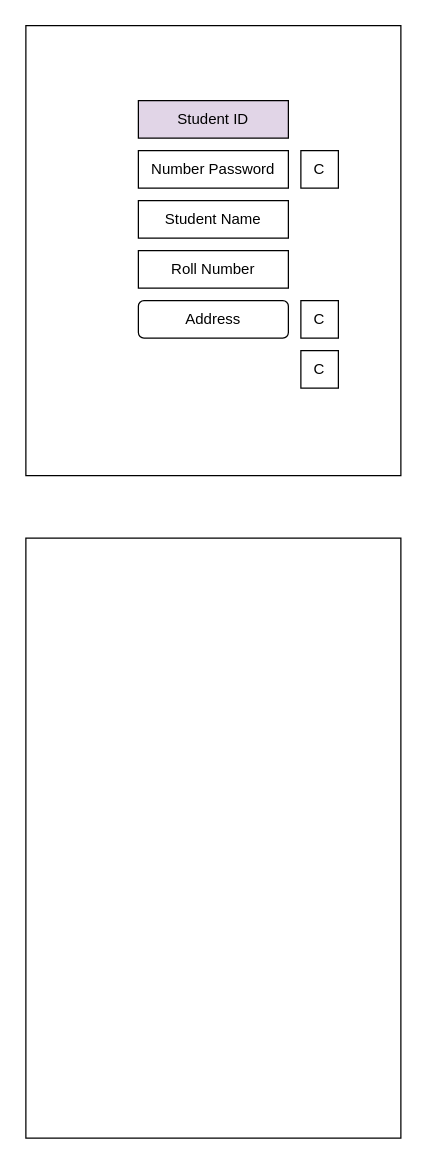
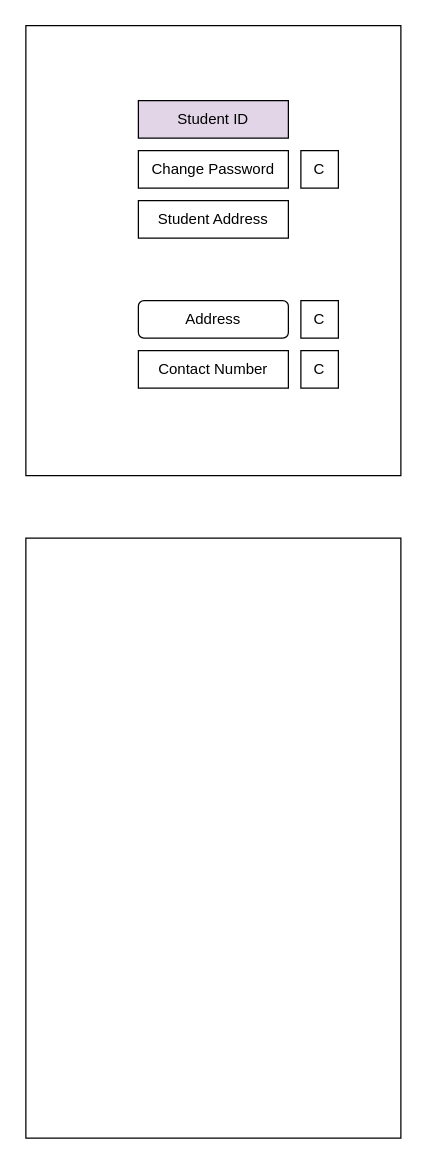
- <mxCell id="3" value="Number Password&lt;br&gt;" style="rounded=0;whiteSpace=wrap;html=1;" vertex="1" parent="1"><mxGeometry x="110" y="120" width="120" height="30" as="geometry" /></mxCell>
+ <mxCell id="3" value="Change Password&lt;br&gt;" style="rounded=0;whiteSpace=wrap;html=1;" vertex="1" parent="1"><mxGeometry x="110" y="120" width="120" height="30" as="geometry" /></mxCell>
- <mxCell id="5" value="Student Name" style="rounded=0;whiteSpace=wrap;html=1;" vertex="1" parent="1"><mxGeometry x="110" y="160" width="120" height="30" as="geometry" /></mxCell>
+ <mxCell id="5" value="Student Address" style="rounded=0;whiteSpace=wrap;html=1;" vertex="1" parent="1"><mxGeometry x="110" y="160" width="120" height="30" as="geometry" /></mxCell>
- <mxCell id="6" value="Roll Number" style="rounded=0;whiteSpace=wrap;html=1;" vertex="1" parent="1"><mxGeometry x="110" y="200" width="120" height="30" as="geometry" /></mxCell>
+ <mxCell id="8" value="Contact Number" style="rounded=0;whiteSpace=wrap;html=1;" vertex="1" parent="1"><mxGeometry x="110" y="280" width="120" height="30" as="geometry" /></mxCell>
